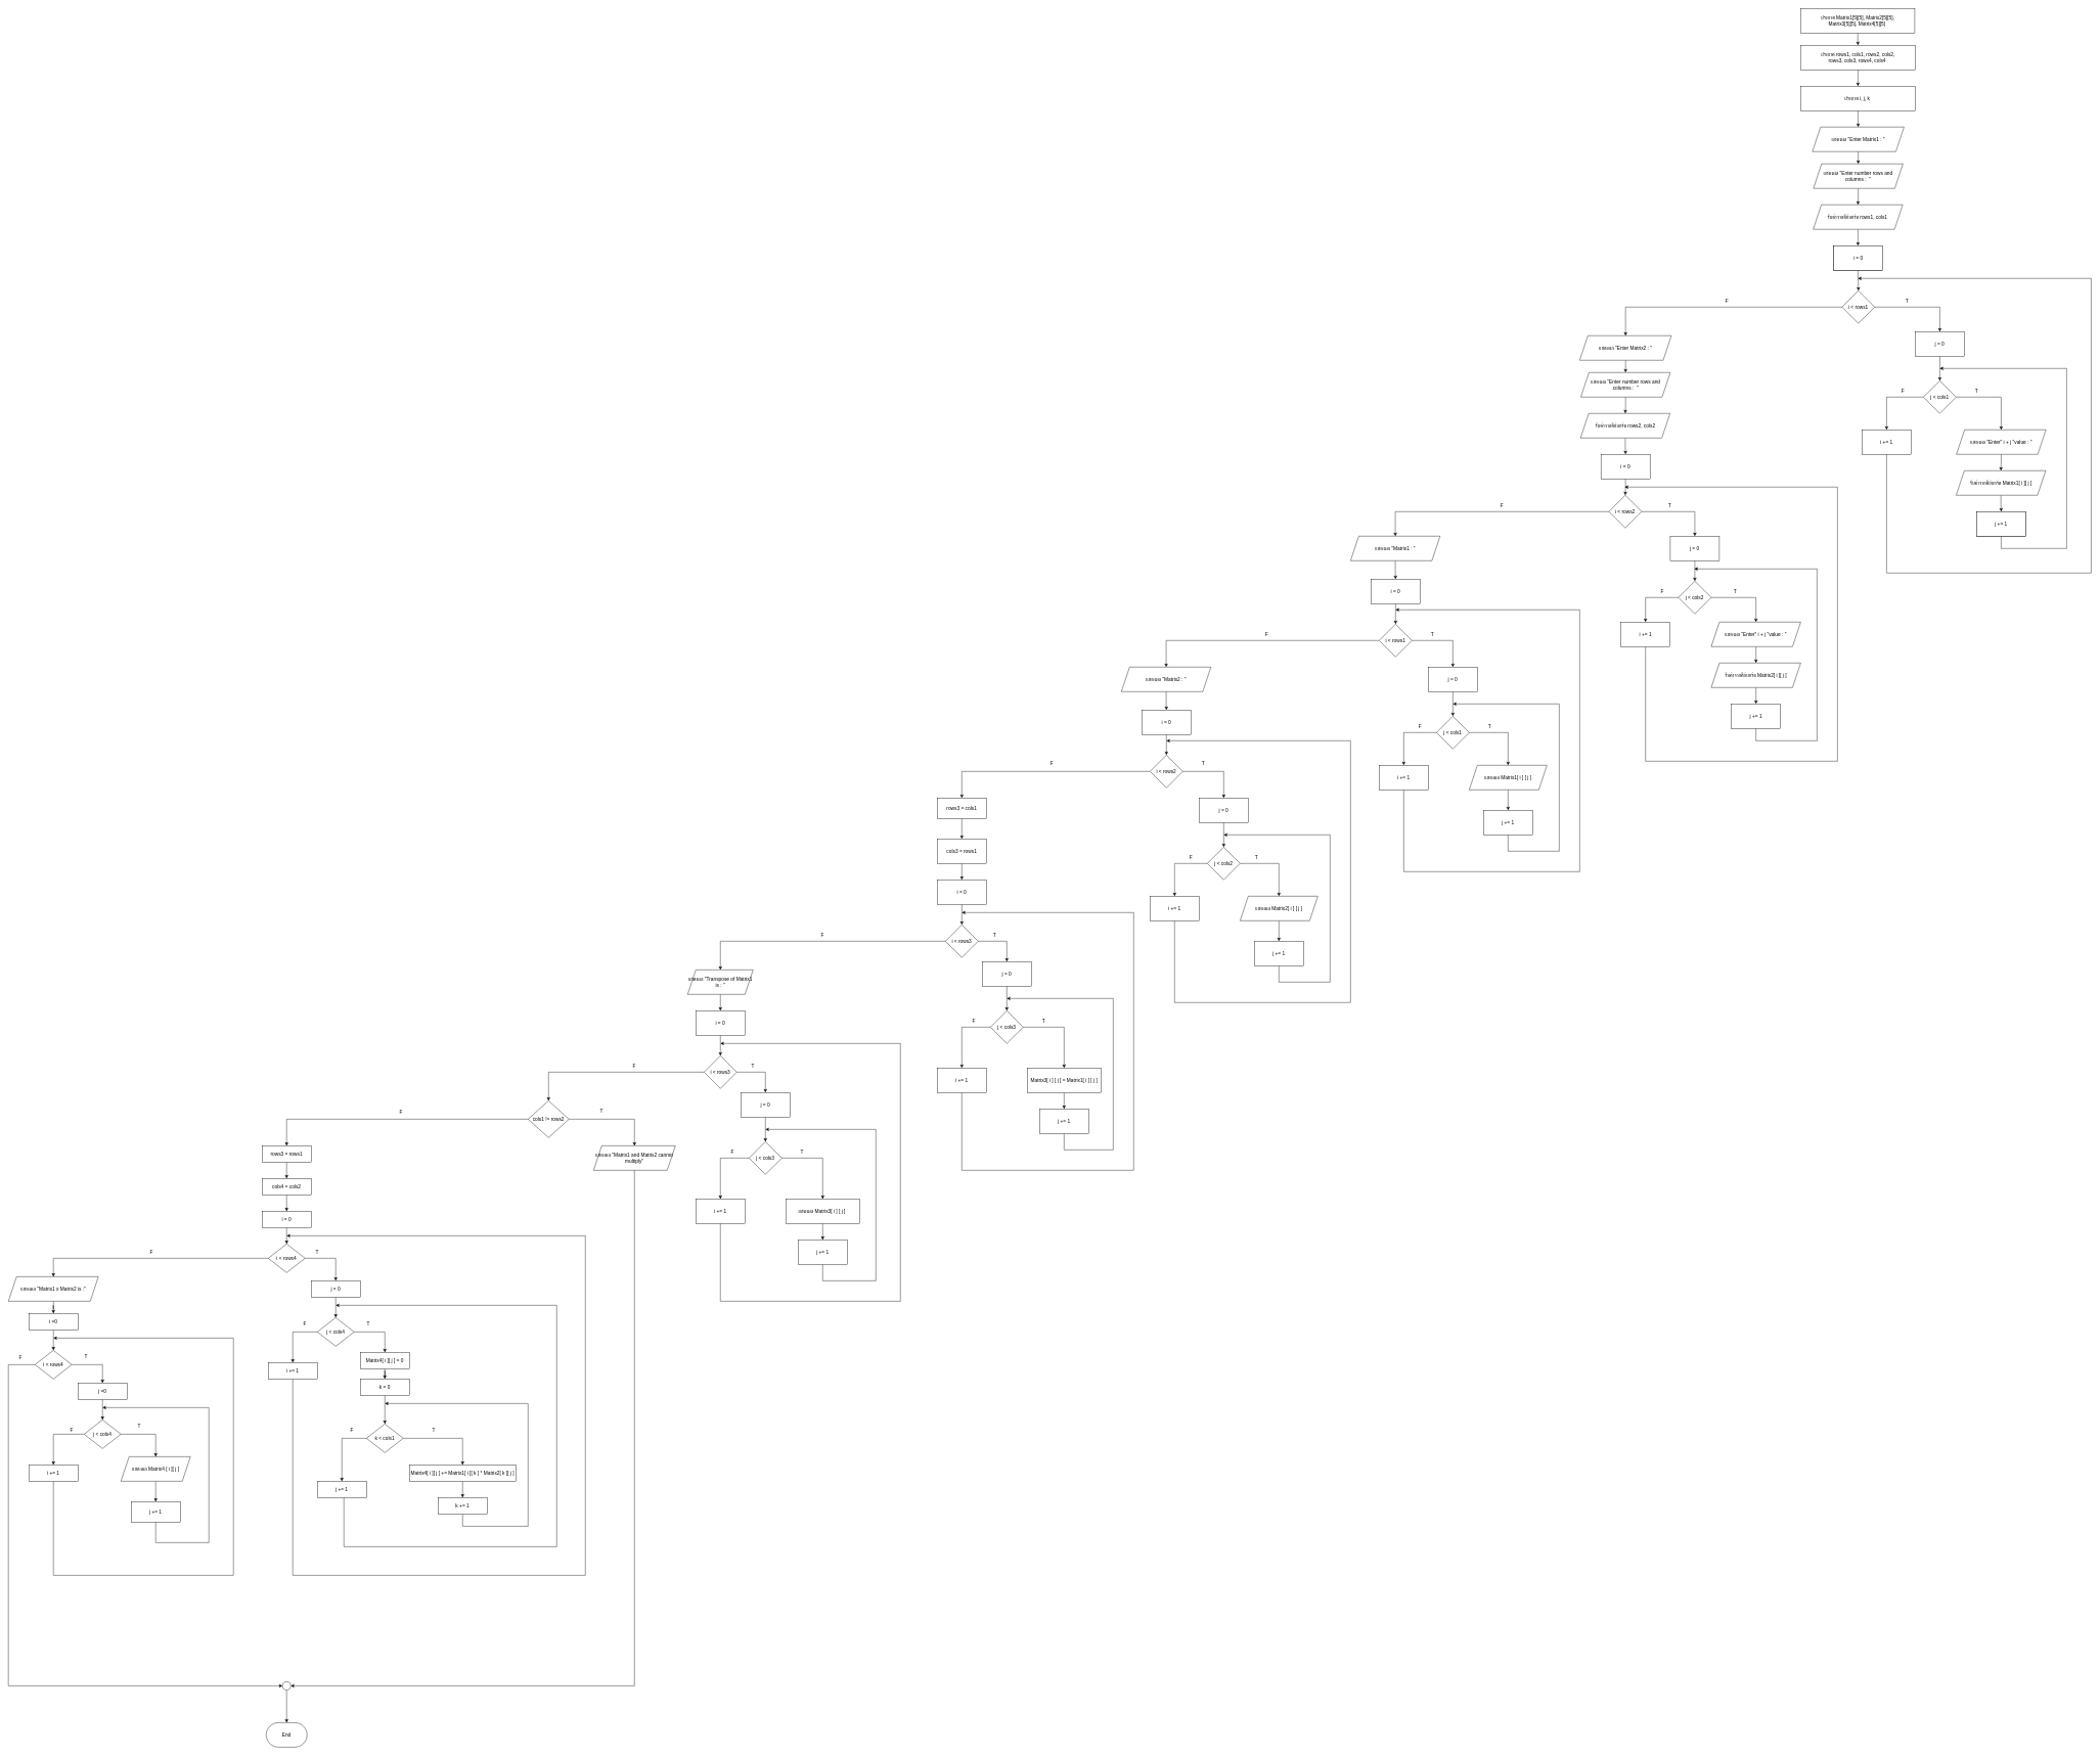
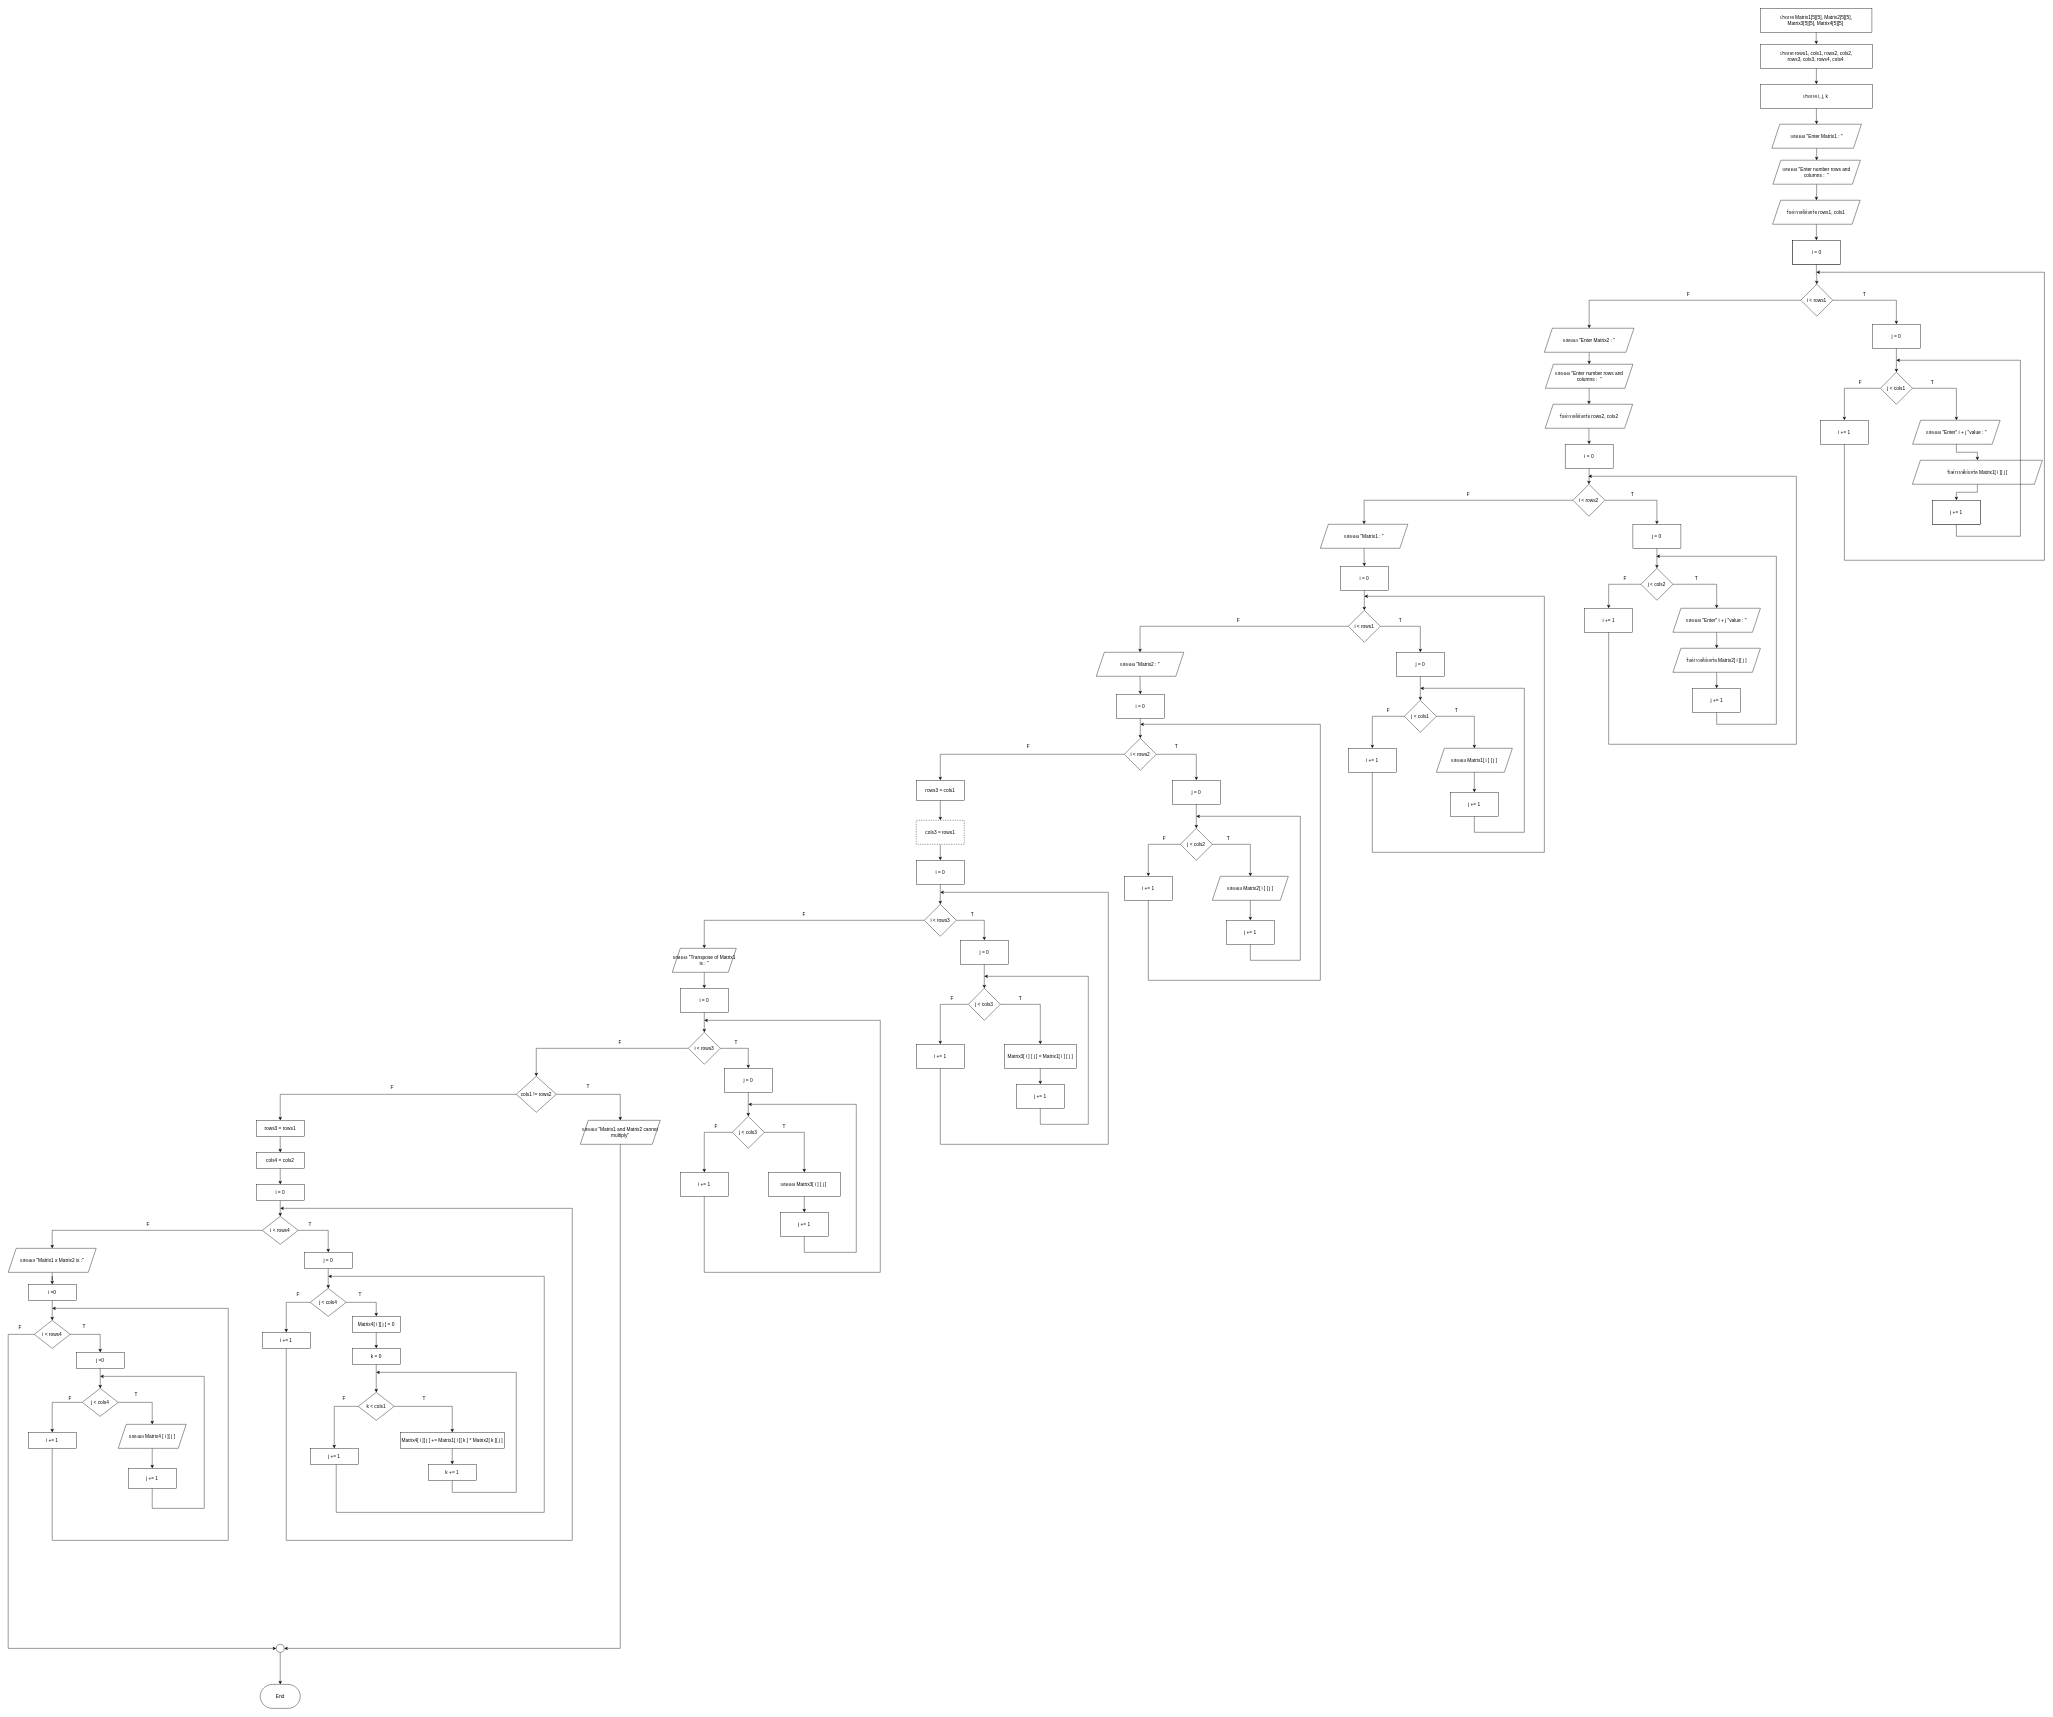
- <mxCell id="27" value="รับค่าจากคีย์บอร์ด Matrix1[ i ][ j ]" style="shape=parallelogram;perimeter=parallelogramPerimeter;whiteSpace=wrap;html=1;fixedSize=1;fontSize=12;" parent="1" vertex="1"><mxGeometry x="4780" y="1150" width="218.75" height="60" as="geometry" /></mxCell>
+ <mxCell id="27" value="รับค่าจากคีย์บอร์ด Matrix1[ i ][ j ]" style="shape=parallelogram;perimeter=parallelogramPerimeter;whiteSpace=wrap;html=1;fixedSize=1;fontSize=12;" parent="1" vertex="1"><mxGeometry x="4780" y="1150" width="325" height="60" as="geometry" /></mxCell>
- <mxCell id="97" value="cols3 = rows1" style="rounded=0;whiteSpace=wrap;html=1;fontSize=12;" parent="1" vertex="1"><mxGeometry x="2290" y="2050" width="120" height="60" as="geometry" /></mxCell>
+ <mxCell id="97" value="cols3 = rows1" style="rounded=0;whiteSpace=wrap;html=1;fontSize=12;dashed=1;" parent="1" vertex="1"><mxGeometry x="2290" y="2050" width="120" height="60" as="geometry" /></mxCell>
- <mxCell id="152" value="Matrix4[ i ][ j ] = 0" style="rounded=0;whiteSpace=wrap;html=1;fontSize=12;" parent="1" vertex="1"><mxGeometry x="880" y="3305" width="120" height="40" as="geometry" /></mxCell>
+ <mxCell id="152" value="Matrix4[ i ][ j ] = 0" style="rounded=0;whiteSpace=wrap;html=1;fontSize=12;" parent="1" vertex="1"><mxGeometry x="880" y="3290" width="120" height="40" as="geometry" /></mxCell>
